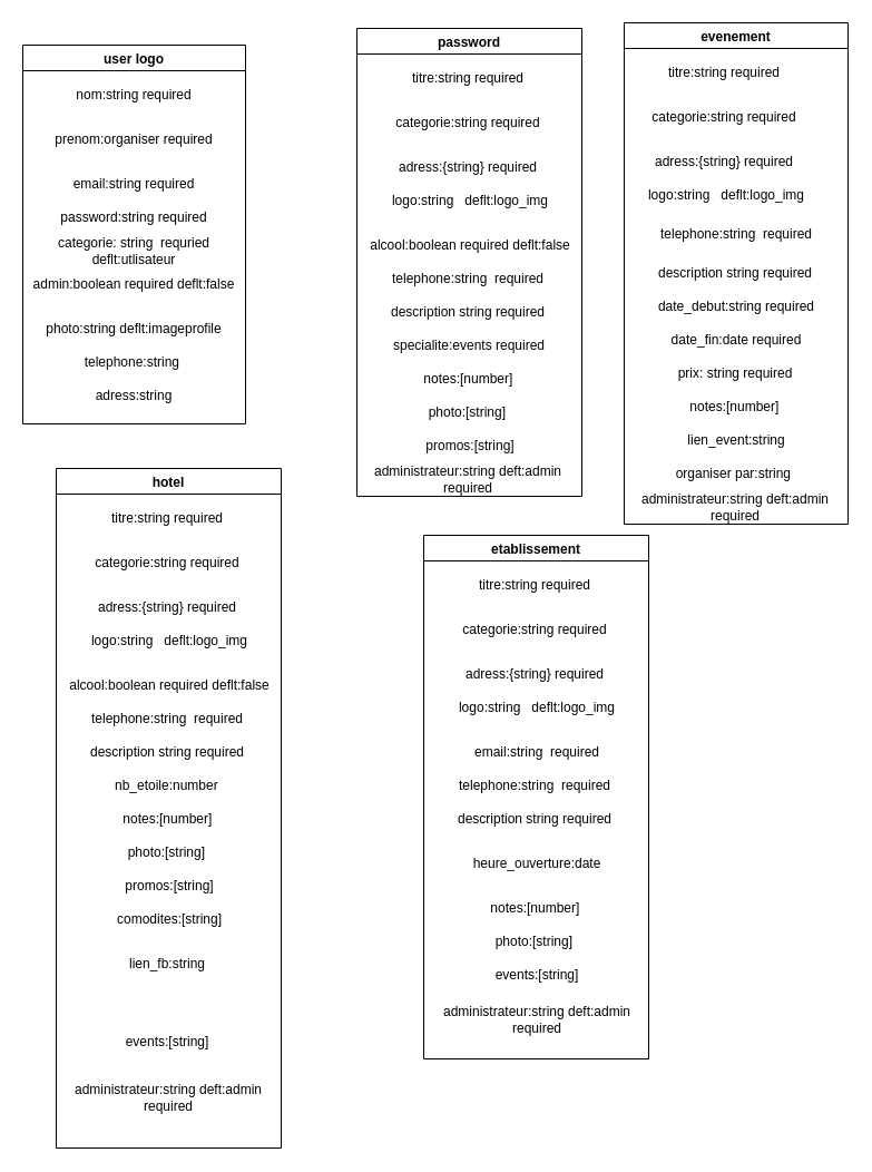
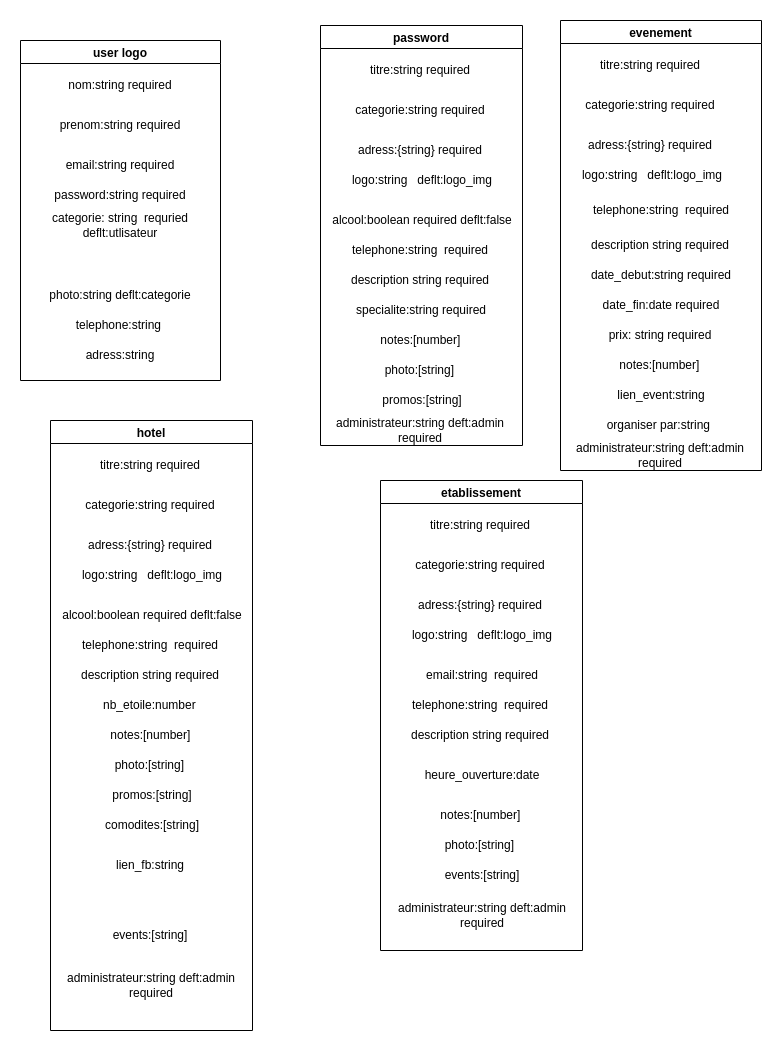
- <mxCell id="7" value="prenom:organiser required" style="text;html=1;strokeColor=none;fillColor=none;align=center;verticalAlign=middle;whiteSpace=wrap;rounded=0;" parent="2" vertex="1"><mxGeometry y="70" width="200" height="30" as="geometry" /></mxCell>
+ <mxCell id="7" value="prenom:string required" style="text;html=1;strokeColor=none;fillColor=none;align=center;verticalAlign=middle;whiteSpace=wrap;rounded=0;" parent="2" vertex="1"><mxGeometry y="70" width="200" height="30" as="geometry" /></mxCell>
- <mxCell id="8" value="admin:boolean required deflt:false" style="text;html=1;strokeColor=none;fillColor=none;align=center;verticalAlign=middle;whiteSpace=wrap;rounded=0;" parent="2" vertex="1"><mxGeometry y="200" width="200" height="30" as="geometry" /></mxCell>
- <mxCell id="9" value="photo:string deflt:imageprofile" style="text;html=1;strokeColor=none;fillColor=none;align=center;verticalAlign=middle;whiteSpace=wrap;rounded=0;" parent="2" vertex="1"><mxGeometry y="240" width="200" height="30" as="geometry" /></mxCell>
+ <mxCell id="9" value="photo:string deflt:categorie" style="text;html=1;strokeColor=none;fillColor=none;align=center;verticalAlign=middle;whiteSpace=wrap;rounded=0;" parent="2" vertex="1"><mxGeometry y="240" width="200" height="30" as="geometry" /></mxCell>
- <mxCell id="20" value="specialite:events required" style="text;html=1;strokeColor=none;fillColor=none;align=center;verticalAlign=middle;whiteSpace=wrap;rounded=0;" vertex="1" parent="12"><mxGeometry x="1" y="270" width="200" height="30" as="geometry" /></mxCell>
+ <mxCell id="20" value="specialite:string required" style="text;html=1;strokeColor=none;fillColor=none;align=center;verticalAlign=middle;whiteSpace=wrap;rounded=0;" vertex="1" parent="12"><mxGeometry x="1" y="270" width="200" height="30" as="geometry" /></mxCell>
